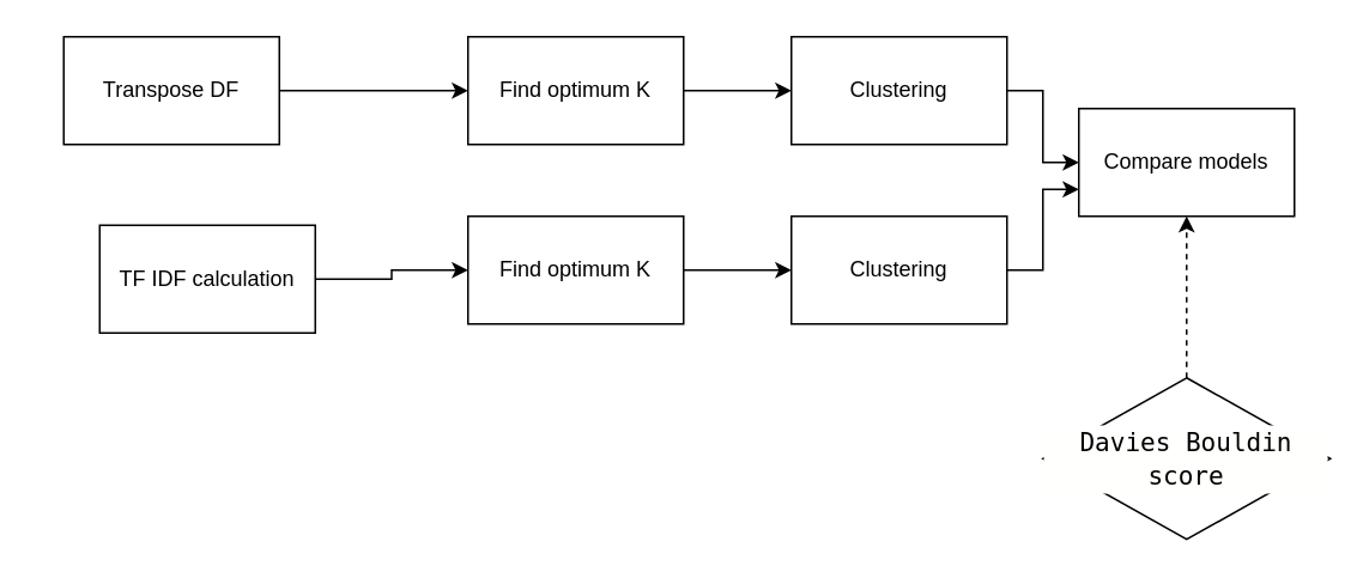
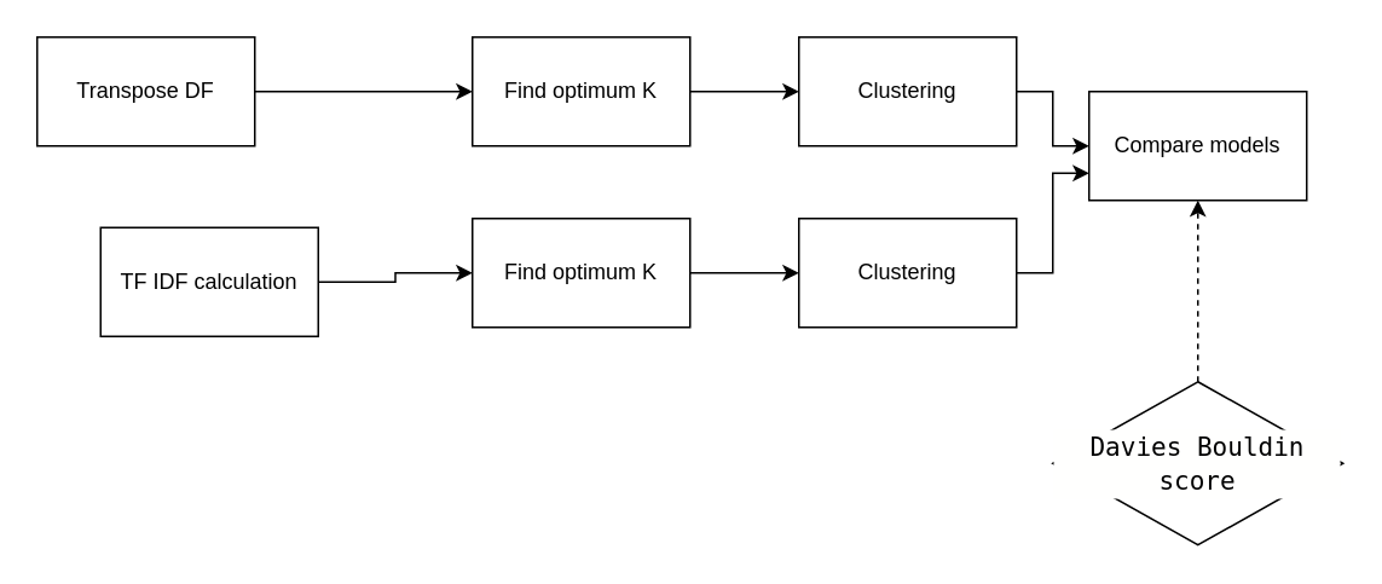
- <mxCell id="3" value="Transpose DF" style="rounded=0;whiteSpace=wrap;html=1;" vertex="1" parent="1"><mxGeometry x="35" y="20" width="120" height="60" as="geometry" /></mxCell>
+ <mxCell id="3" value="Transpose DF" style="rounded=0;whiteSpace=wrap;html=1;" vertex="1" parent="1"><mxGeometry x="20" y="20" width="120" height="60" as="geometry" /></mxCell>
- <mxCell id="12" value="Compare models" style="rounded=0;whiteSpace=wrap;html=1;" vertex="1" parent="1"><mxGeometry x="600" y="60" width="120" height="60" as="geometry" /></mxCell>
+ <mxCell id="12" value="Compare models" style="rounded=0;whiteSpace=wrap;html=1;" vertex="1" parent="1"><mxGeometry x="600" y="50" width="120" height="60" as="geometry" /></mxCell>
